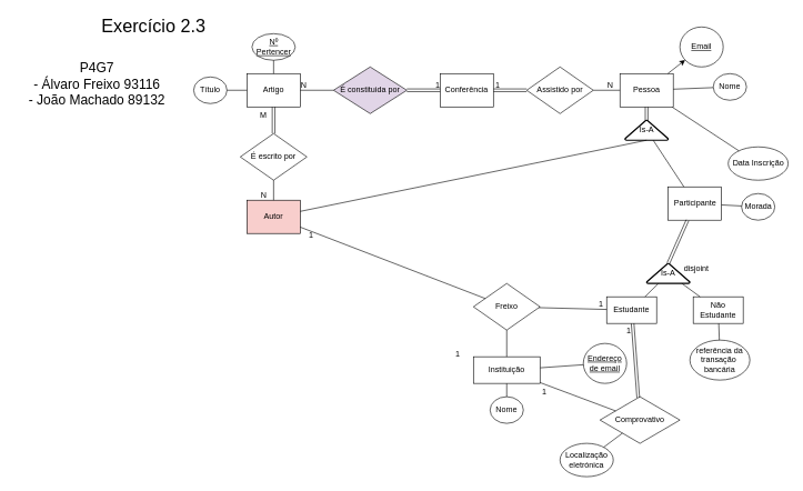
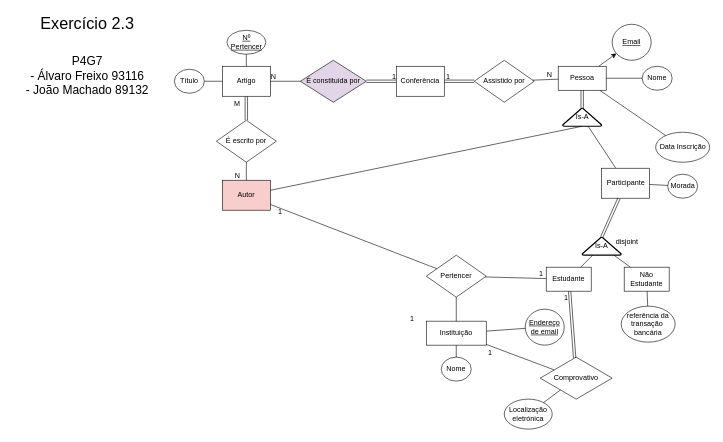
- <mxCell id="64" value="&lt;font style=&quot;font-size: 27px&quot;&gt;Exercício 2.3&lt;/font&gt;" style="text;html=1;strokeColor=none;fillColor=none;align=center;verticalAlign=middle;whiteSpace=wrap;rounded=0;" parent="1" vertex="1"><mxGeometry x="145" y="20" width="170" height="40" as="geometry" /></mxCell>
+ <mxCell id="64" value="&lt;font style=&quot;font-size: 27px&quot;&gt;Exercício 2.3&lt;/font&gt;" style="text;html=1;strokeColor=none;fillColor=none;align=center;verticalAlign=middle;whiteSpace=wrap;rounded=0;" parent="1" vertex="1"><mxGeometry x="60" y="20" width="170" height="40" as="geometry" /></mxCell>
- <mxCell id="52" value="Pessoa" style="rounded=0;whiteSpace=wrap;html=1;" parent="1" vertex="1"><mxGeometry x="930" y="110" width="80" height="50" as="geometry" /></mxCell>
+ <mxCell id="52" value="Pessoa" style="rounded=0;whiteSpace=wrap;html=1;" parent="1" vertex="1"><mxGeometry x="930" y="110" width="80" height="40" as="geometry" /></mxCell>
- <mxCell id="19" value="Freixo" style="rhombus;whiteSpace=wrap;html=1;labelBackgroundColor=none;labelBorderColor=none;verticalAlign=middle;labelPosition=center;verticalLabelPosition=middle;align=center;horizontal=1;" parent="1" vertex="1"><mxGeometry x="710" y="425" width="100" height="70" as="geometry" /></mxCell>
+ <mxCell id="19" value="Pertencer" style="rhombus;whiteSpace=wrap;html=1;labelBackgroundColor=none;labelBorderColor=none;verticalAlign=middle;labelPosition=center;verticalLabelPosition=middle;align=center;horizontal=1;" parent="1" vertex="1"><mxGeometry x="710" y="425" width="100" height="70" as="geometry" /></mxCell>
